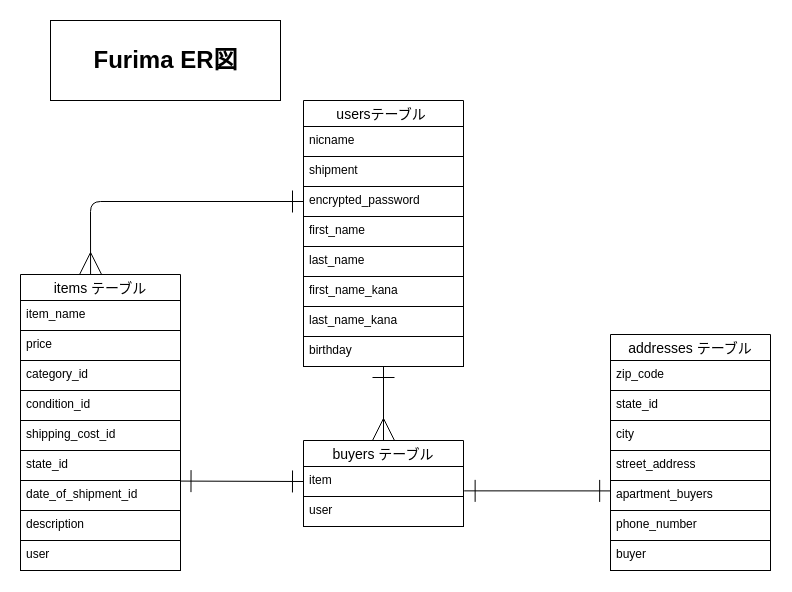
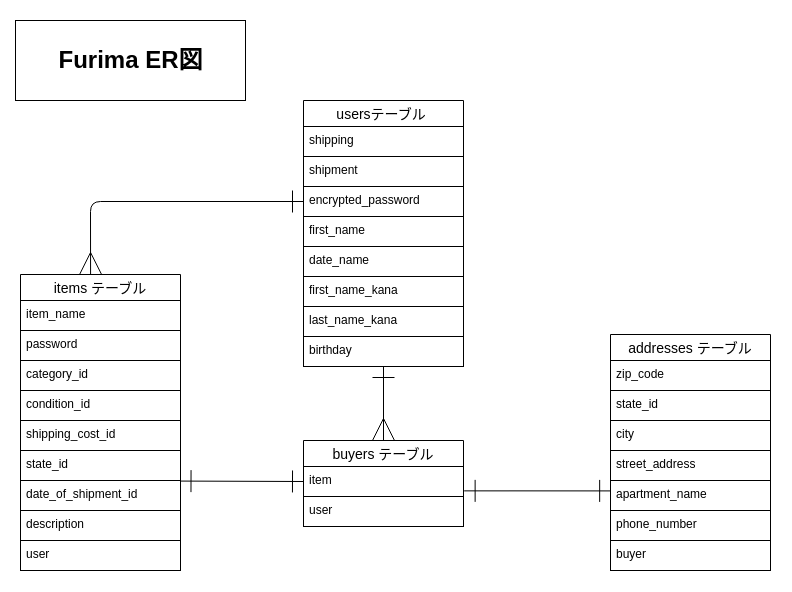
- <mxCell id="36" value="Furima ER図" style="text;html=1;fontSize=24;fontStyle=1;verticalAlign=middle;align=center;strokeColor=#000000;fontColor=#000000;" parent="1" vertex="1"><mxGeometry x="50" y="20" width="230" height="80" as="geometry" /></mxCell>
+ <mxCell id="36" value="Furima ER図" style="text;html=1;fontSize=24;fontStyle=1;verticalAlign=middle;align=center;strokeColor=#000000;fontColor=#000000;" parent="1" vertex="1"><mxGeometry x="15" y="20" width="230" height="80" as="geometry" /></mxCell>
- <mxCell id="11" value="nicname" style="text;spacingLeft=4;spacingRight=4;overflow=hidden;rotatable=0;points=[[0,0.5],[1,0.5]];portConstraint=eastwest;fontSize=12;strokeColor=#000000;fontColor=#000000;" parent="10" vertex="1"><mxGeometry y="26" width="160" height="30" as="geometry" /></mxCell>
+ <mxCell id="11" value="shipping" style="text;spacingLeft=4;spacingRight=4;overflow=hidden;rotatable=0;points=[[0,0.5],[1,0.5]];portConstraint=eastwest;fontSize=12;strokeColor=#000000;fontColor=#000000;" parent="10" vertex="1"><mxGeometry y="26" width="160" height="30" as="geometry" /></mxCell>
- <mxCell id="15" value="last_name" style="text;spacingLeft=4;spacingRight=4;overflow=hidden;rotatable=0;points=[[0,0.5],[1,0.5]];portConstraint=eastwest;fontSize=12;strokeColor=#000000;fontColor=#000000;" parent="10" vertex="1"><mxGeometry y="146" width="160" height="30" as="geometry" /></mxCell>
+ <mxCell id="15" value="date_name" style="text;spacingLeft=4;spacingRight=4;overflow=hidden;rotatable=0;points=[[0,0.5],[1,0.5]];portConstraint=eastwest;fontSize=12;strokeColor=#000000;fontColor=#000000;" parent="10" vertex="1"><mxGeometry y="146" width="160" height="30" as="geometry" /></mxCell>
- <mxCell id="21" value="price" style="text;spacingLeft=4;spacingRight=4;overflow=hidden;rotatable=0;points=[[0,0.5],[1,0.5]];portConstraint=eastwest;fontSize=12;strokeColor=#000000;fontColor=#000000;" parent="19" vertex="1"><mxGeometry y="56" width="160" height="30" as="geometry" /></mxCell>
+ <mxCell id="21" value="password" style="text;spacingLeft=4;spacingRight=4;overflow=hidden;rotatable=0;points=[[0,0.5],[1,0.5]];portConstraint=eastwest;fontSize=12;strokeColor=#000000;fontColor=#000000;" parent="19" vertex="1"><mxGeometry y="56" width="160" height="30" as="geometry" /></mxCell>
- <mxCell id="7" value="apartment_buyers" style="text;spacingLeft=4;spacingRight=4;overflow=hidden;rotatable=0;points=[[0,0.5],[1,0.5]];portConstraint=eastwest;fontSize=12;strokeColor=#000000;fontColor=#000000;" parent="2" vertex="1"><mxGeometry y="146" width="160" height="30" as="geometry" /></mxCell>
+ <mxCell id="7" value="apartment_name" style="text;spacingLeft=4;spacingRight=4;overflow=hidden;rotatable=0;points=[[0,0.5],[1,0.5]];portConstraint=eastwest;fontSize=12;strokeColor=#000000;fontColor=#000000;" parent="2" vertex="1"><mxGeometry y="146" width="160" height="30" as="geometry" /></mxCell>
